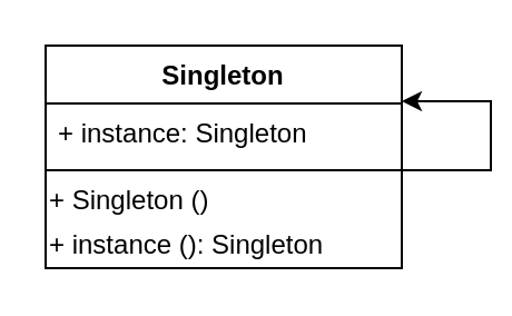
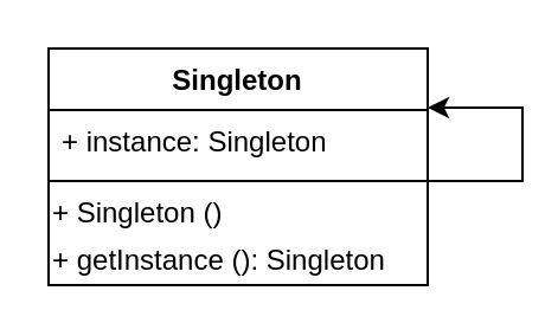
- <mxCell id="6" value="+ instance (): Singleton" style="text;html=1;align=left;verticalAlign=middle;resizable=0;points=[];autosize=1;strokeColor=none;fillColor=none;imageAlign=left;" vertex="1" parent="2"><mxGeometry y="80" width="160" height="20" as="geometry" /></mxCell>
+ <mxCell id="6" value="+ getInstance (): Singleton" style="text;html=1;align=left;verticalAlign=middle;resizable=0;points=[];autosize=1;strokeColor=none;fillColor=none;imageAlign=left;" vertex="1" parent="2"><mxGeometry y="80" width="160" height="20" as="geometry" /></mxCell>
